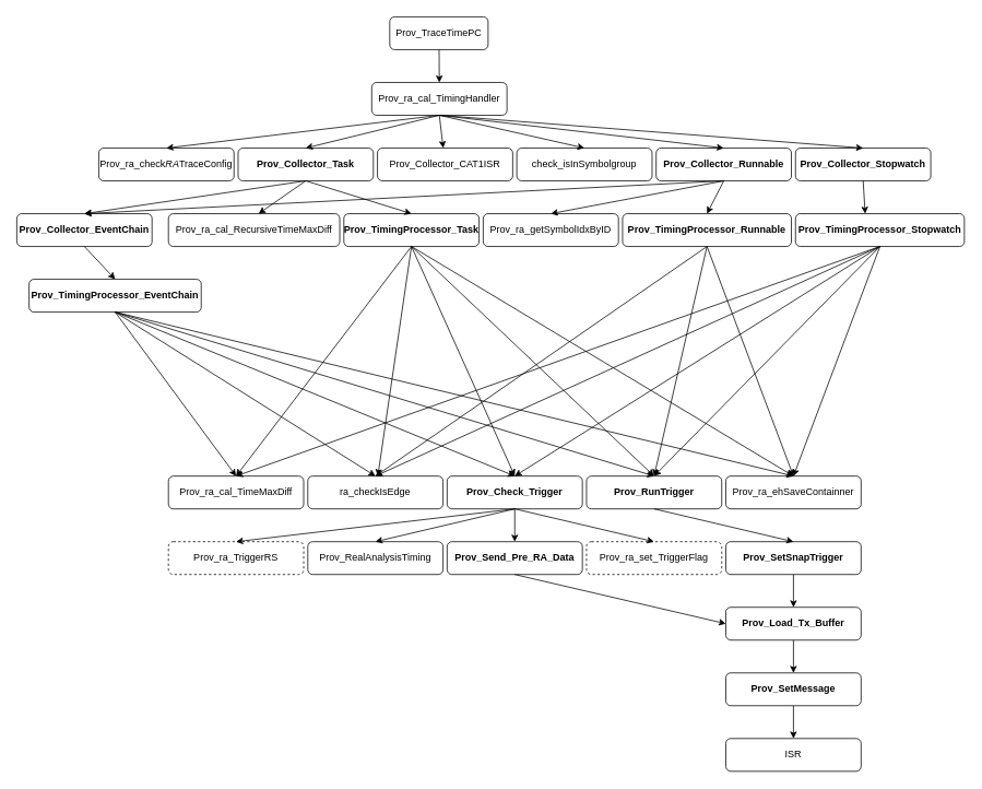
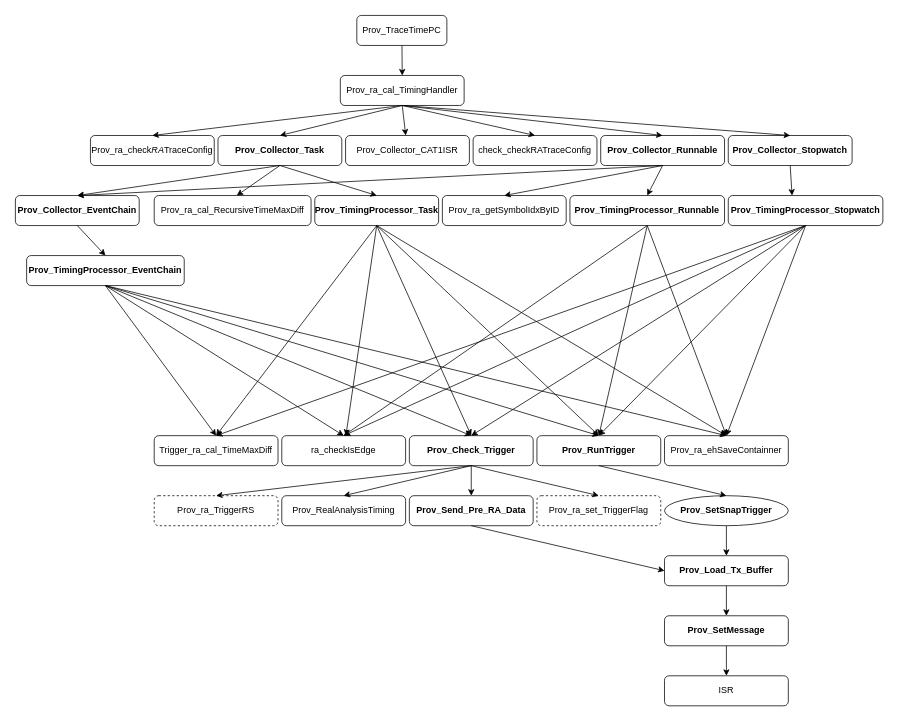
- <mxCell id="9" value="check_isInSymbolgroup" style="rounded=1;whiteSpace=wrap;html=1;" vertex="1" parent="1"><mxGeometry x="630" y="180" width="165" height="40" as="geometry" /></mxCell>
+ <mxCell id="9" value="check_checkRATraceConfig" style="rounded=1;whiteSpace=wrap;html=1;" vertex="1" parent="1"><mxGeometry x="630" y="180" width="165" height="40" as="geometry" /></mxCell>
- <mxCell id="18" value="Prov_ra_cal_TimeMaxDiff" style="rounded=1;whiteSpace=wrap;html=1;" vertex="1" parent="1"><mxGeometry x="205" y="580" width="165" height="40" as="geometry" /></mxCell>
+ <mxCell id="18" value="Trigger_ra_cal_TimeMaxDiff" style="rounded=1;whiteSpace=wrap;html=1;" vertex="1" parent="1"><mxGeometry x="205" y="580" width="165" height="40" as="geometry" /></mxCell>
- <mxCell id="48" value="&lt;b&gt;Prov_SetSnapTrigger&lt;/b&gt;" style="rounded=1;whiteSpace=wrap;html=1;" vertex="1" parent="1"><mxGeometry x="885" y="660" width="165" height="40" as="geometry" /></mxCell>
+ <mxCell id="48" value="&lt;b&gt;Prov_SetSnapTrigger&lt;/b&gt;" style="ellipse;whiteSpace=wrap;html=1;" vertex="1" parent="1"><mxGeometry x="885" y="660" width="165" height="40" as="geometry" /></mxCell>
